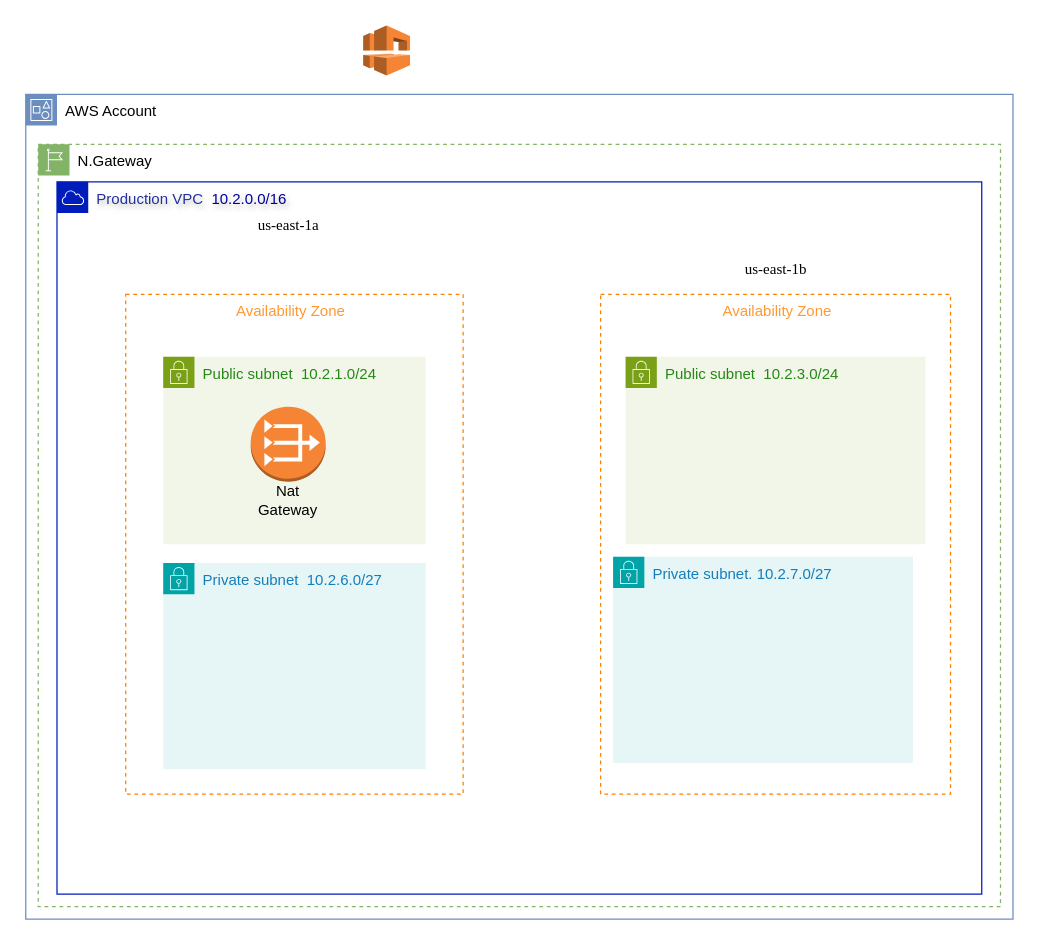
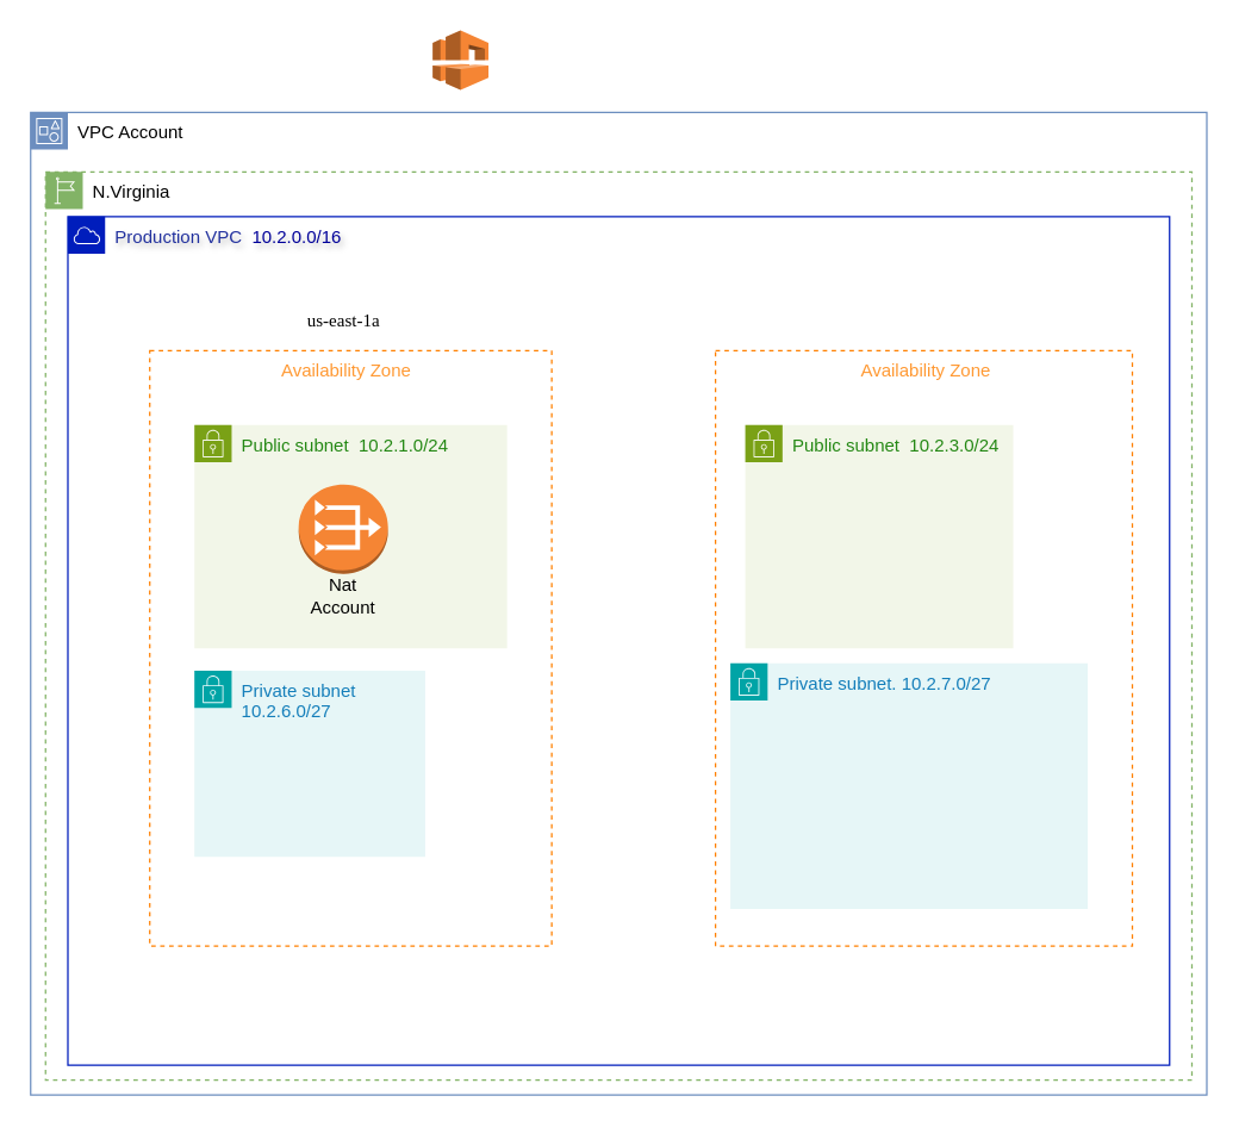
- <mxCell id="2" value="AWS Account" style="points=[[0,0],[0.25,0],[0.5,0],[0.75,0],[1,0],[1,0.25],[1,0.5],[1,0.75],[1,1],[0.75,1],[0.5,1],[0.25,1],[0,1],[0,0.75],[0,0.5],[0,0.25]];outlineConnect=0;html=1;whiteSpace=wrap;fontSize=12;fontStyle=0;container=1;pointerEvents=0;collapsible=0;recursiveResize=0;shape=mxgraph.aws4.group;grIcon=mxgraph.aws4.group_account;verticalAlign=top;align=left;spacingLeft=30;dashed=0;fillStyle=auto;shadow=0;strokeColor=#6c8ebf;fillColor=none;" parent="1" vertex="1"><mxGeometry x="20" y="75" width="790" height="660" as="geometry" /></mxCell>
+ <mxCell id="2" value="VPC Account" style="points=[[0,0],[0.25,0],[0.5,0],[0.75,0],[1,0],[1,0.25],[1,0.5],[1,0.75],[1,1],[0.75,1],[0.5,1],[0.25,1],[0,1],[0,0.75],[0,0.5],[0,0.25]];outlineConnect=0;html=1;whiteSpace=wrap;fontSize=12;fontStyle=0;container=1;pointerEvents=0;collapsible=0;recursiveResize=0;shape=mxgraph.aws4.group;grIcon=mxgraph.aws4.group_account;verticalAlign=top;align=left;spacingLeft=30;dashed=0;fillStyle=auto;shadow=0;strokeColor=#6c8ebf;fillColor=none;" parent="1" vertex="1"><mxGeometry x="20" y="75" width="790" height="660" as="geometry" /></mxCell>
- <mxCell id="3" value="N.Gateway" style="points=[[0,0],[0.25,0],[0.5,0],[0.75,0],[1,0],[1,0.25],[1,0.5],[1,0.75],[1,1],[0.75,1],[0.5,1],[0.25,1],[0,1],[0,0.75],[0,0.5],[0,0.25]];outlineConnect=0;html=1;whiteSpace=wrap;fontSize=12;fontStyle=0;container=1;pointerEvents=0;collapsible=0;recursiveResize=0;shape=mxgraph.aws4.group;grIcon=mxgraph.aws4.group_region;strokeColor=#82b366;fillColor=default;verticalAlign=top;align=left;spacingLeft=30;dashed=1;fillStyle=solid;fontFamily=Helvetica;" parent="2" vertex="1"><mxGeometry x="10" y="40" width="770" height="610" as="geometry" /></mxCell>
+ <mxCell id="3" value="N.Virginia" style="points=[[0,0],[0.25,0],[0.5,0],[0.75,0],[1,0],[1,0.25],[1,0.5],[1,0.75],[1,1],[0.75,1],[0.5,1],[0.25,1],[0,1],[0,0.75],[0,0.5],[0,0.25]];outlineConnect=0;html=1;whiteSpace=wrap;fontSize=12;fontStyle=0;container=1;pointerEvents=0;collapsible=0;recursiveResize=0;shape=mxgraph.aws4.group;grIcon=mxgraph.aws4.group_region;strokeColor=#82b366;fillColor=default;verticalAlign=top;align=left;spacingLeft=30;dashed=1;fillStyle=solid;fontFamily=Helvetica;" parent="2" vertex="1"><mxGeometry x="10" y="40" width="770" height="610" as="geometry" /></mxCell>
- <mxCell id="11" value="&lt;font face=&quot;Verdana&quot; color=&quot;#000000&quot;&gt;us-east-1a&lt;/font&gt;" style="text;strokeColor=none;fillColor=none;html=1;fontSize=12;fontStyle=0;verticalAlign=middle;align=center;fontFamily=Helvetica;fontColor=#ffffff;" parent="3" vertex="1"><mxGeometry x="150" y="45" width="100" height="40" as="geometry" /></mxCell>
+ <mxCell id="11" value="&lt;font face=&quot;Verdana&quot; color=&quot;#000000&quot;&gt;us-east-1a&lt;/font&gt;" style="text;strokeColor=none;fillColor=none;html=1;fontSize=12;fontStyle=0;verticalAlign=middle;align=center;fontFamily=Helvetica;fontColor=#ffffff;" parent="3" vertex="1"><mxGeometry x="150" y="80" width="100" height="40" as="geometry" /></mxCell>
- <mxCell id="12" value="&lt;font face=&quot;Verdana&quot; color=&quot;#000000&quot;&gt;us-east-1b&lt;/font&gt;" style="text;strokeColor=none;fillColor=none;html=1;fontSize=12;fontStyle=0;verticalAlign=middle;align=center;fontFamily=Helvetica;fontColor=#ffffff;" parent="3" vertex="1"><mxGeometry x="540" y="80" width="100" height="40" as="geometry" /></mxCell>
- <mxCell id="8" value="Public subnet&amp;nbsp; 10.2.3.0/24" style="points=[[0,0],[0.25,0],[0.5,0],[0.75,0],[1,0],[1,0.25],[1,0.5],[1,0.75],[1,1],[0.75,1],[0.5,1],[0.25,1],[0,1],[0,0.75],[0,0.5],[0,0.25]];outlineConnect=0;gradientColor=none;html=1;whiteSpace=wrap;fontSize=12;fontStyle=0;container=1;pointerEvents=0;collapsible=0;recursiveResize=0;shape=mxgraph.aws4.group;grIcon=mxgraph.aws4.group_security_group;grStroke=0;strokeColor=#7AA116;fillColor=#F2F6E8;verticalAlign=top;align=left;spacingLeft=30;fontColor=#248814;dashed=0;fillStyle=solid;fontFamily=Helvetica;" parent="3" vertex="1"><mxGeometry x="470" y="170" width="240" height="150" as="geometry" /></mxCell>
+ <mxCell id="8" value="Public subnet&amp;nbsp; 10.2.3.0/24" style="points=[[0,0],[0.25,0],[0.5,0],[0.75,0],[1,0],[1,0.25],[1,0.5],[1,0.75],[1,1],[0.75,1],[0.5,1],[0.25,1],[0,1],[0,0.75],[0,0.5],[0,0.25]];outlineConnect=0;gradientColor=none;html=1;whiteSpace=wrap;fontSize=12;fontStyle=0;container=1;pointerEvents=0;collapsible=0;recursiveResize=0;shape=mxgraph.aws4.group;grIcon=mxgraph.aws4.group_security_group;grStroke=0;strokeColor=#7AA116;fillColor=#F2F6E8;verticalAlign=top;align=left;spacingLeft=30;fontColor=#248814;dashed=0;fillStyle=solid;fontFamily=Helvetica;" parent="3" vertex="1"><mxGeometry x="470" y="170" width="180" height="150" as="geometry" /></mxCell>
- <mxCell id="14" value="Nat Gateway" style="text;html=1;align=center;verticalAlign=middle;whiteSpace=wrap;rounded=0;fontFamily=Helvetica;fontSize=12;fontColor=#000000;fontStyle=0;" parent="3" vertex="1"><mxGeometry x="170" y="270" width="60" height="30" as="geometry" /></mxCell>
+ <mxCell id="14" value="Nat Account" style="text;html=1;align=center;verticalAlign=middle;whiteSpace=wrap;rounded=0;fontFamily=Helvetica;fontSize=12;fontColor=#000000;fontStyle=0;" parent="3" vertex="1"><mxGeometry x="170" y="270" width="60" height="30" as="geometry" /></mxCell>
- <mxCell id="9" value="Private subnet&amp;nbsp; 10.2.6.0/27" style="points=[[0,0],[0.25,0],[0.5,0],[0.75,0],[1,0],[1,0.25],[1,0.5],[1,0.75],[1,1],[0.75,1],[0.5,1],[0.25,1],[0,1],[0,0.75],[0,0.5],[0,0.25]];outlineConnect=0;gradientColor=none;html=1;whiteSpace=wrap;fontSize=12;fontStyle=0;container=1;pointerEvents=0;collapsible=0;recursiveResize=0;shape=mxgraph.aws4.group;grIcon=mxgraph.aws4.group_security_group;grStroke=0;strokeColor=#00A4A6;fillColor=#E6F6F7;verticalAlign=top;align=left;spacingLeft=30;fontColor=#147EBA;dashed=0;fillStyle=solid;fontFamily=Helvetica;" parent="3" vertex="1"><mxGeometry x="100" y="335" width="210" height="165" as="geometry" /></mxCell>
+ <mxCell id="9" value="Private subnet&amp;nbsp; 10.2.6.0/27" style="points=[[0,0],[0.25,0],[0.5,0],[0.75,0],[1,0],[1,0.25],[1,0.5],[1,0.75],[1,1],[0.75,1],[0.5,1],[0.25,1],[0,1],[0,0.75],[0,0.5],[0,0.25]];outlineConnect=0;gradientColor=none;html=1;whiteSpace=wrap;fontSize=12;fontStyle=0;container=1;pointerEvents=0;collapsible=0;recursiveResize=0;shape=mxgraph.aws4.group;grIcon=mxgraph.aws4.group_security_group;grStroke=0;strokeColor=#00A4A6;fillColor=#E6F6F7;verticalAlign=top;align=left;spacingLeft=30;fontColor=#147EBA;dashed=0;fillStyle=solid;fontFamily=Helvetica;" parent="3" vertex="1"><mxGeometry x="100" y="335" width="155" height="125" as="geometry" /></mxCell>
